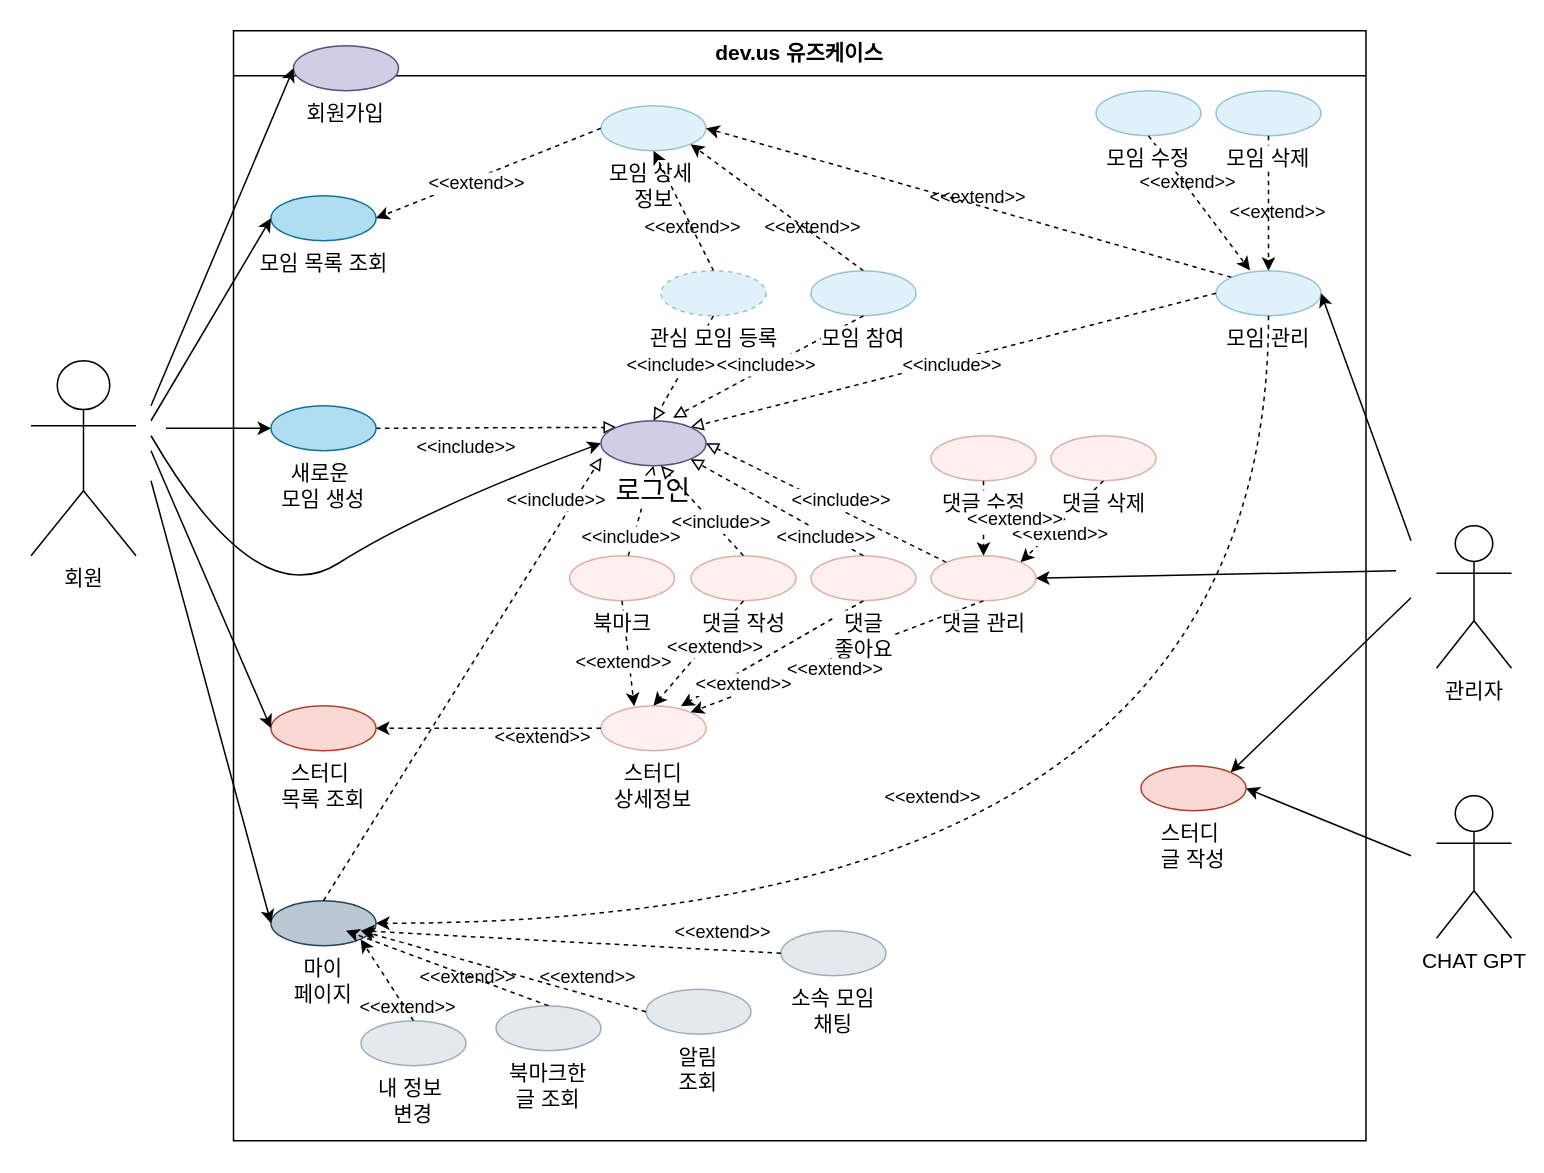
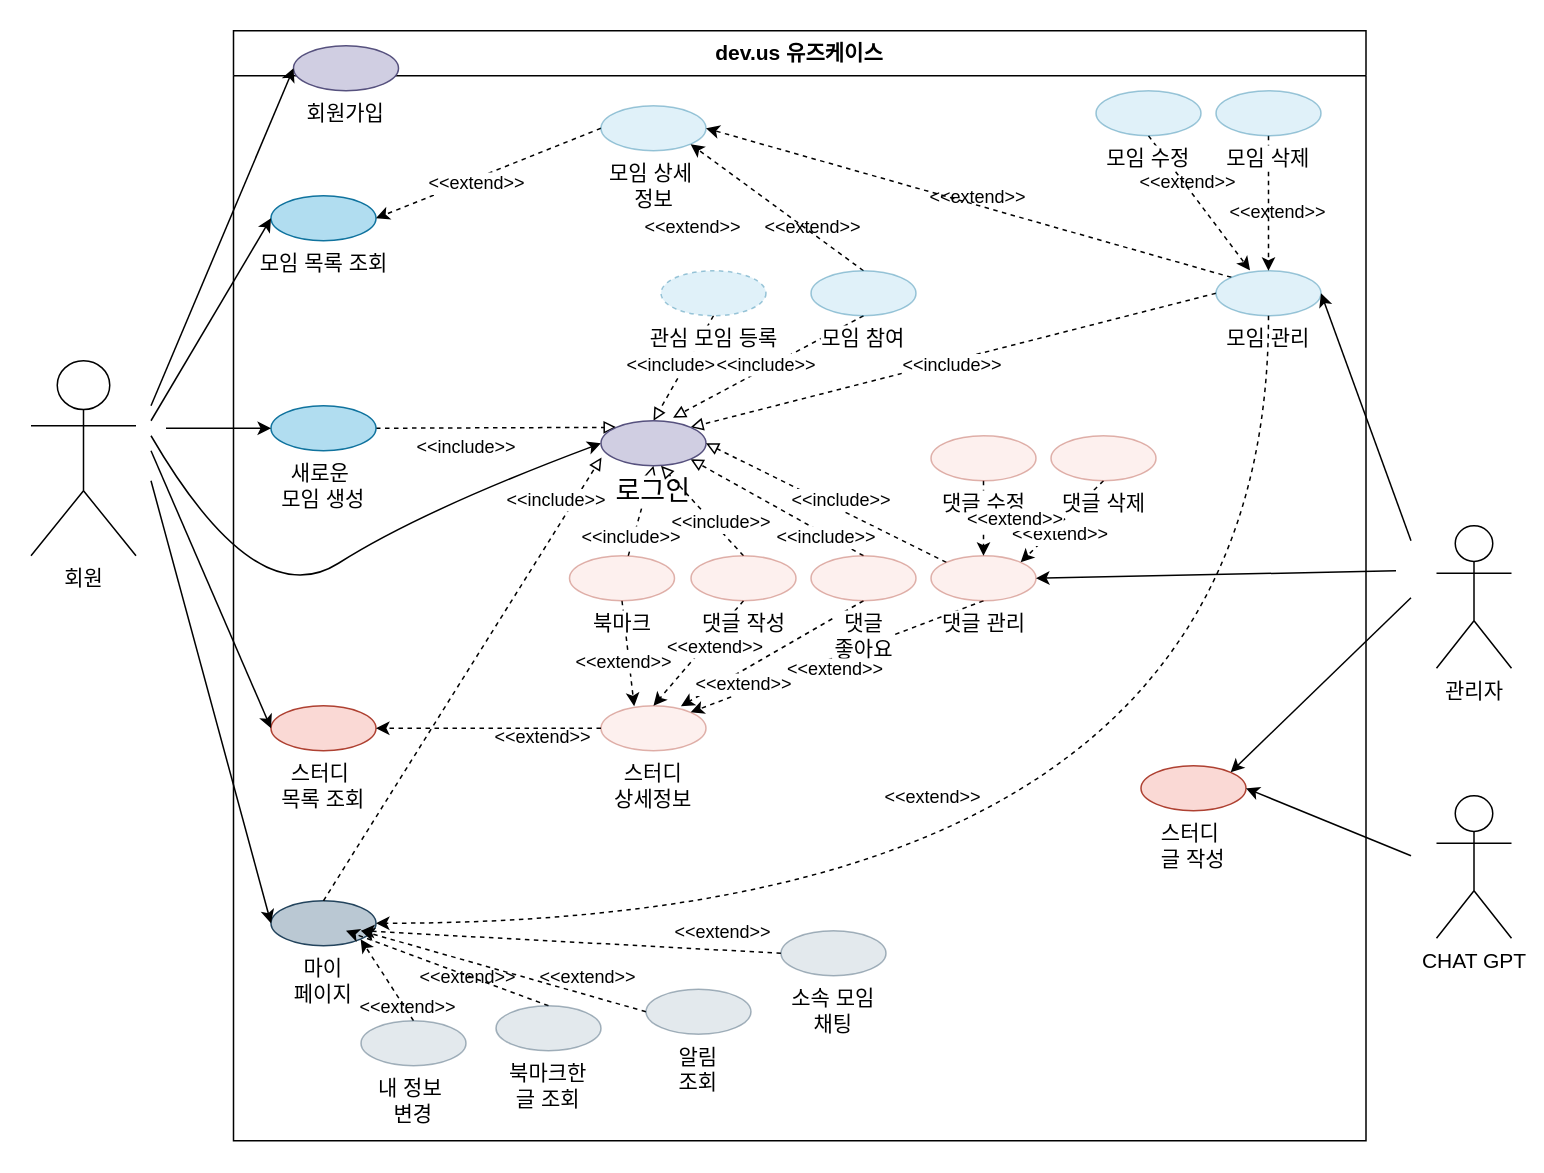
- <mxCell id="20" style="edgeStyle=none;rounded=0;orthogonalLoop=1;jettySize=auto;html=1;exitX=0.5;exitY=0;exitDx=0;exitDy=0;entryX=0.5;entryY=1;entryDx=0;entryDy=0;dashed=1;strokeColor=default;align=center;verticalAlign=top;fontFamily=Helvetica;fontSize=14;fontColor=default;labelBackgroundColor=default;endArrow=classic;" edge="1" parent="2" source="22" target="16"><mxGeometry relative="1" as="geometry" /></mxCell>
